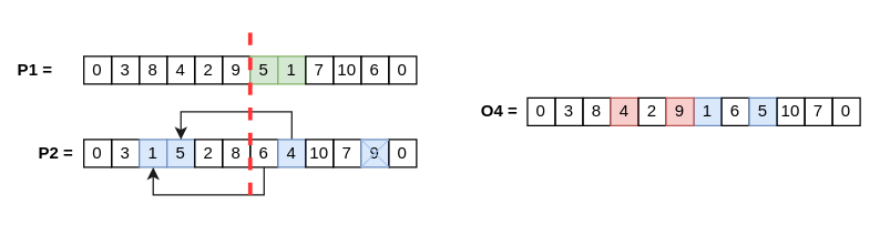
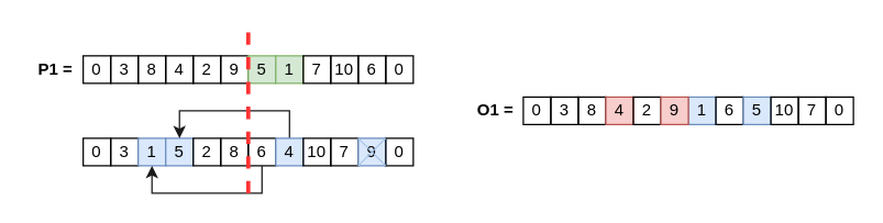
- <mxCell id="29" value="P1 =" style="text;html=1;strokeColor=none;fillColor=none;align=center;verticalAlign=middle;whiteSpace=wrap;rounded=0;fontStyle=1" parent="1" vertex="1"><mxGeometry x="5" y="40" width="40" height="20" as="geometry" /></mxCell>
+ <mxCell id="29" value="P1 =" style="text;html=1;strokeColor=none;fillColor=none;align=center;verticalAlign=middle;whiteSpace=wrap;rounded=0;fontStyle=1" parent="1" vertex="1"><mxGeometry x="20" y="40" width="40" height="20" as="geometry" /></mxCell>
- <mxCell id="37" value="O4 =" style="text;html=1;strokeColor=none;fillColor=none;align=center;verticalAlign=middle;whiteSpace=wrap;rounded=0;fontStyle=1" parent="1" vertex="1"><mxGeometry x="340" y="70" width="40" height="20" as="geometry" /></mxCell>
+ <mxCell id="37" value="O1 =" style="text;html=1;strokeColor=none;fillColor=none;align=center;verticalAlign=middle;whiteSpace=wrap;rounded=0;fontStyle=1" parent="1" vertex="1"><mxGeometry x="340" y="70" width="40" height="20" as="geometry" /></mxCell>
- <mxCell id="30" value="P2 =" style="text;html=1;strokeColor=none;fillColor=none;align=center;verticalAlign=middle;whiteSpace=wrap;rounded=0;fontStyle=1" parent="1" vertex="1"><mxGeometry x="20" y="100" width="40" height="20" as="geometry" /></mxCell>
